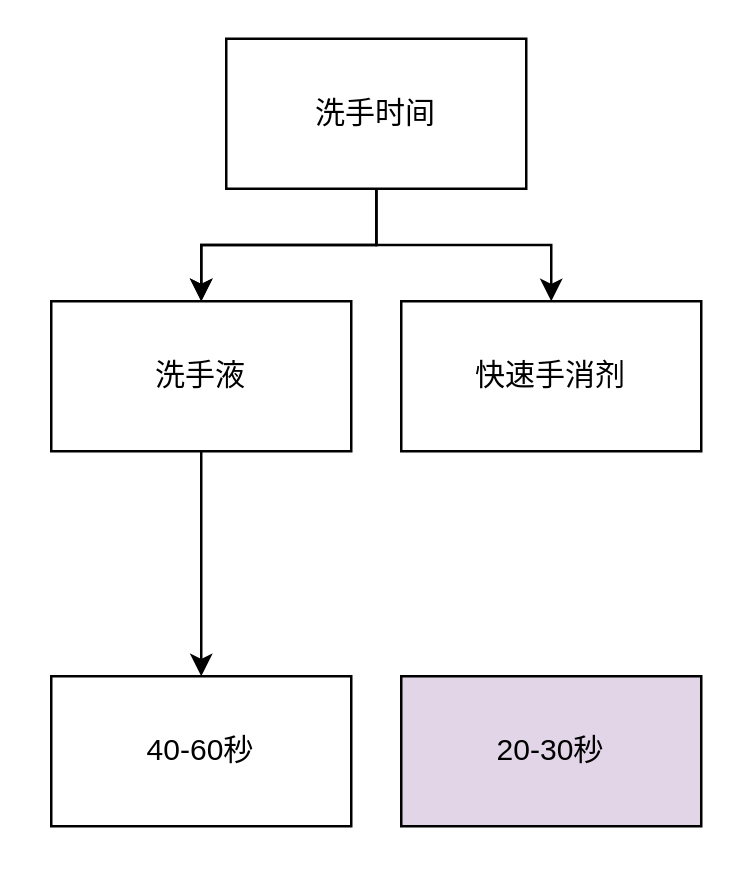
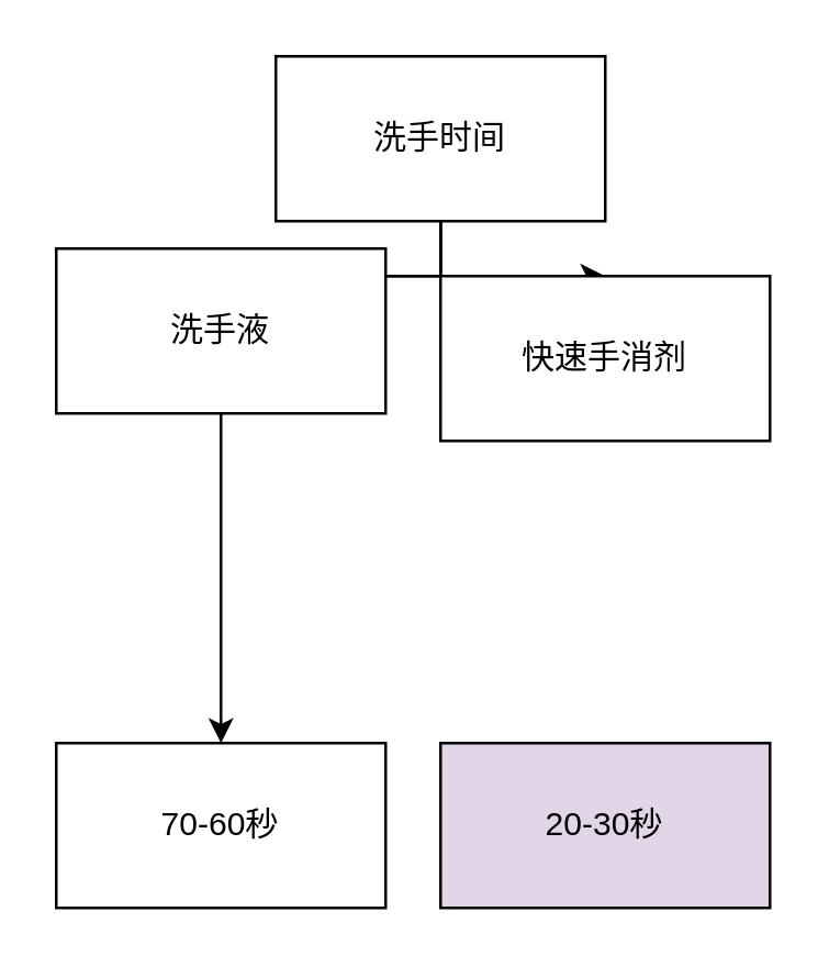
- <mxCell id="5" value="洗手时间" style="rounded=0;whiteSpace=wrap;html=1;" vertex="1" parent="1"><mxGeometry x="90" y="15" width="120" height="60" as="geometry" /></mxCell>
+ <mxCell id="5" value="洗手时间" style="rounded=0;whiteSpace=wrap;html=1;" vertex="1" parent="1"><mxGeometry x="100" y="20" width="120" height="60" as="geometry" /></mxCell>
- <mxCell id="7" value="洗手液" style="rounded=0;whiteSpace=wrap;html=1;" vertex="1" parent="1"><mxGeometry x="20" y="120" width="120" height="60" as="geometry" /></mxCell>
+ <mxCell id="7" value="洗手液" style="rounded=0;whiteSpace=wrap;html=1;" vertex="1" parent="1"><mxGeometry x="20" y="90" width="120" height="60" as="geometry" /></mxCell>
- <mxCell id="9" value="快速手消剂" style="rounded=0;whiteSpace=wrap;html=1;" vertex="1" parent="1"><mxGeometry x="160" y="120" width="120" height="60" as="geometry" /></mxCell>
+ <mxCell id="9" value="快速手消剂" style="rounded=0;whiteSpace=wrap;html=1;" vertex="1" parent="1"><mxGeometry x="160" y="100" width="120" height="60" as="geometry" /></mxCell>
- <mxCell id="8" value="40-60秒" style="rounded=0;whiteSpace=wrap;html=1;" vertex="1" parent="1"><mxGeometry x="20" y="270" width="120" height="60" as="geometry" /></mxCell>
+ <mxCell id="8" value="70-60秒" style="rounded=0;whiteSpace=wrap;html=1;" vertex="1" parent="1"><mxGeometry x="20" y="270" width="120" height="60" as="geometry" /></mxCell>
